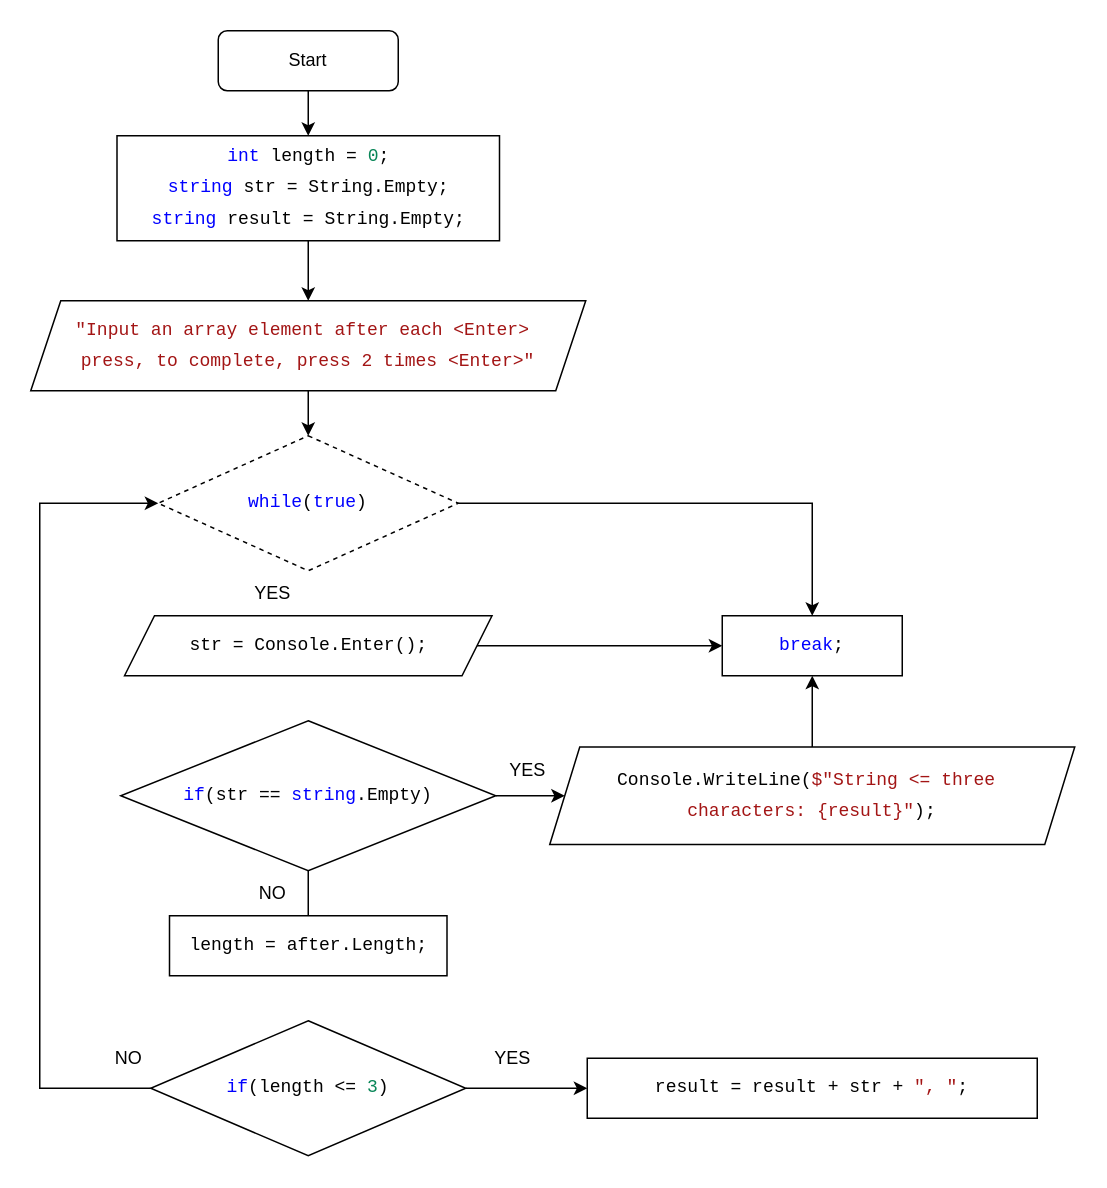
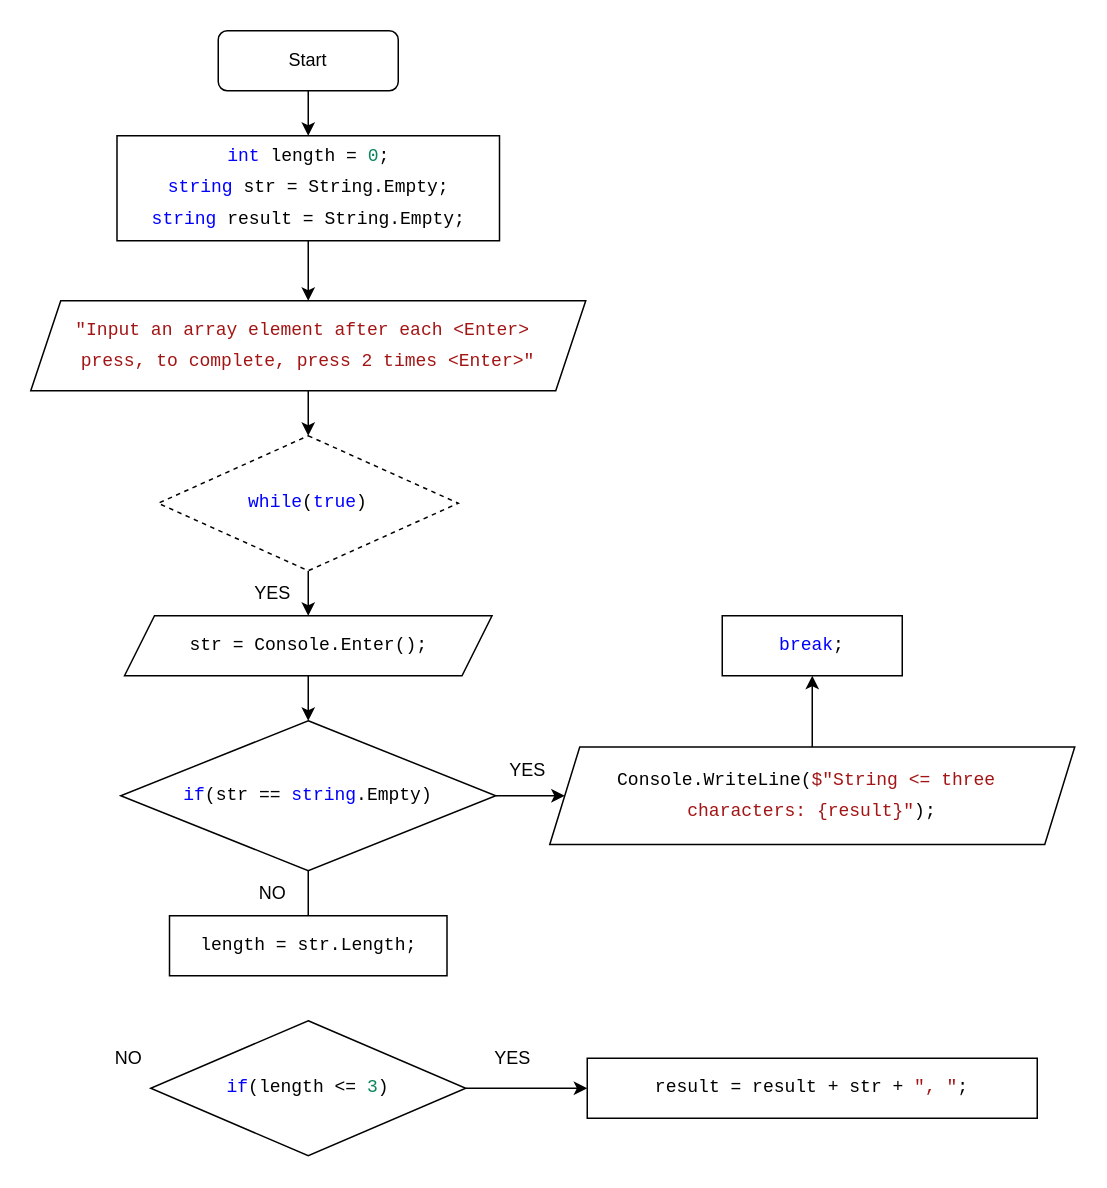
- <mxCell id="8" value="" style="edgeStyle=orthogonalEdgeStyle;rounded=0;orthogonalLoop=1;jettySize=auto;html=1;" parent="1" source="9" target="17" edge="1"><mxGeometry relative="1" as="geometry" /></mxCell>
+ <mxCell id="8" value="" style="edgeStyle=orthogonalEdgeStyle;rounded=0;orthogonalLoop=1;jettySize=auto;html=1;" parent="1" source="9" target="11" edge="1"><mxGeometry relative="1" as="geometry" /></mxCell>
- <mxCell id="10" value="" style="edgeStyle=orthogonalEdgeStyle;rounded=0;orthogonalLoop=1;jettySize=auto;html=1;" parent="1" source="11" target="17" edge="1"><mxGeometry relative="1" as="geometry" /></mxCell>
+ <mxCell id="10" value="" style="edgeStyle=orthogonalEdgeStyle;rounded=0;orthogonalLoop=1;jettySize=auto;html=1;" parent="1" source="11" target="14" edge="1"><mxGeometry relative="1" as="geometry" /></mxCell>
- <mxCell id="20" style="edgeStyle=orthogonalEdgeStyle;rounded=0;orthogonalLoop=1;jettySize=auto;html=1;entryX=0;entryY=0.5;entryDx=0;entryDy=0;" parent="1" source="21" target="9" edge="1"><mxGeometry relative="1" as="geometry"><mxPoint x="30" y="380" as="targetPoint" /><Array as="points"><mxPoint x="26" y="725" /><mxPoint x="26" y="335" /></Array></mxGeometry></mxCell>
- <mxCell id="18" value="&lt;div style=&quot;background-color: rgb(255, 255, 255); font-family: Menlo, Monaco, &amp;quot;Courier New&amp;quot;, monospace; line-height: 21px;&quot;&gt;&lt;font style=&quot;font-size: 12px;&quot;&gt;length = after.Length;&lt;/font&gt;&lt;/div&gt;" style="rounded=0;whiteSpace=wrap;html=1;" parent="1" vertex="1"><mxGeometry x="112.5" y="610" width="185" height="40" as="geometry" /></mxCell>
+ <mxCell id="18" value="&lt;div style=&quot;background-color: rgb(255, 255, 255); font-family: Menlo, Monaco, &amp;quot;Courier New&amp;quot;, monospace; line-height: 21px;&quot;&gt;&lt;font style=&quot;font-size: 12px;&quot;&gt;length = str.Length;&lt;/font&gt;&lt;/div&gt;" style="rounded=0;whiteSpace=wrap;html=1;" parent="1" vertex="1"><mxGeometry x="112.5" y="610" width="185" height="40" as="geometry" /></mxCell>
